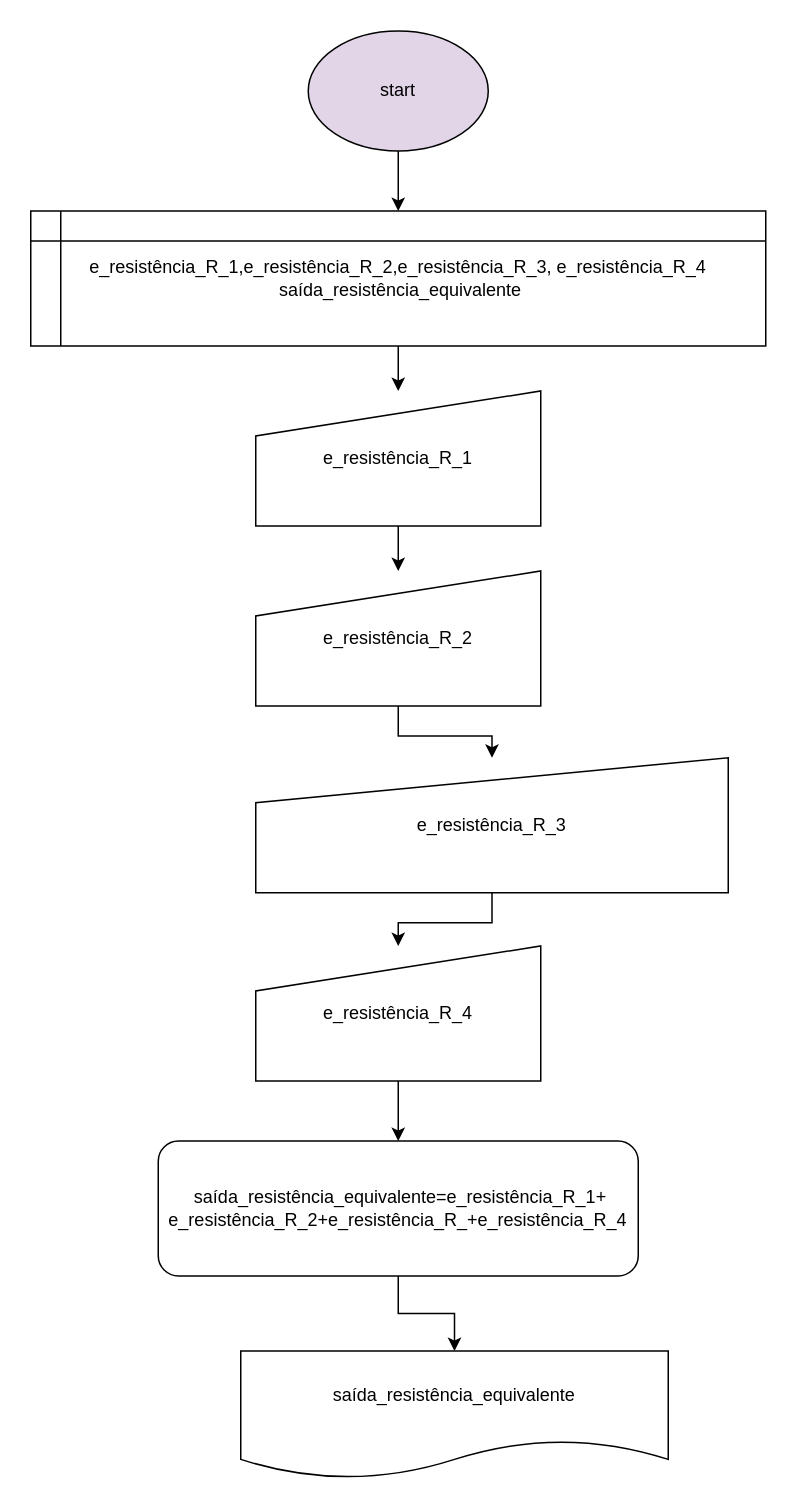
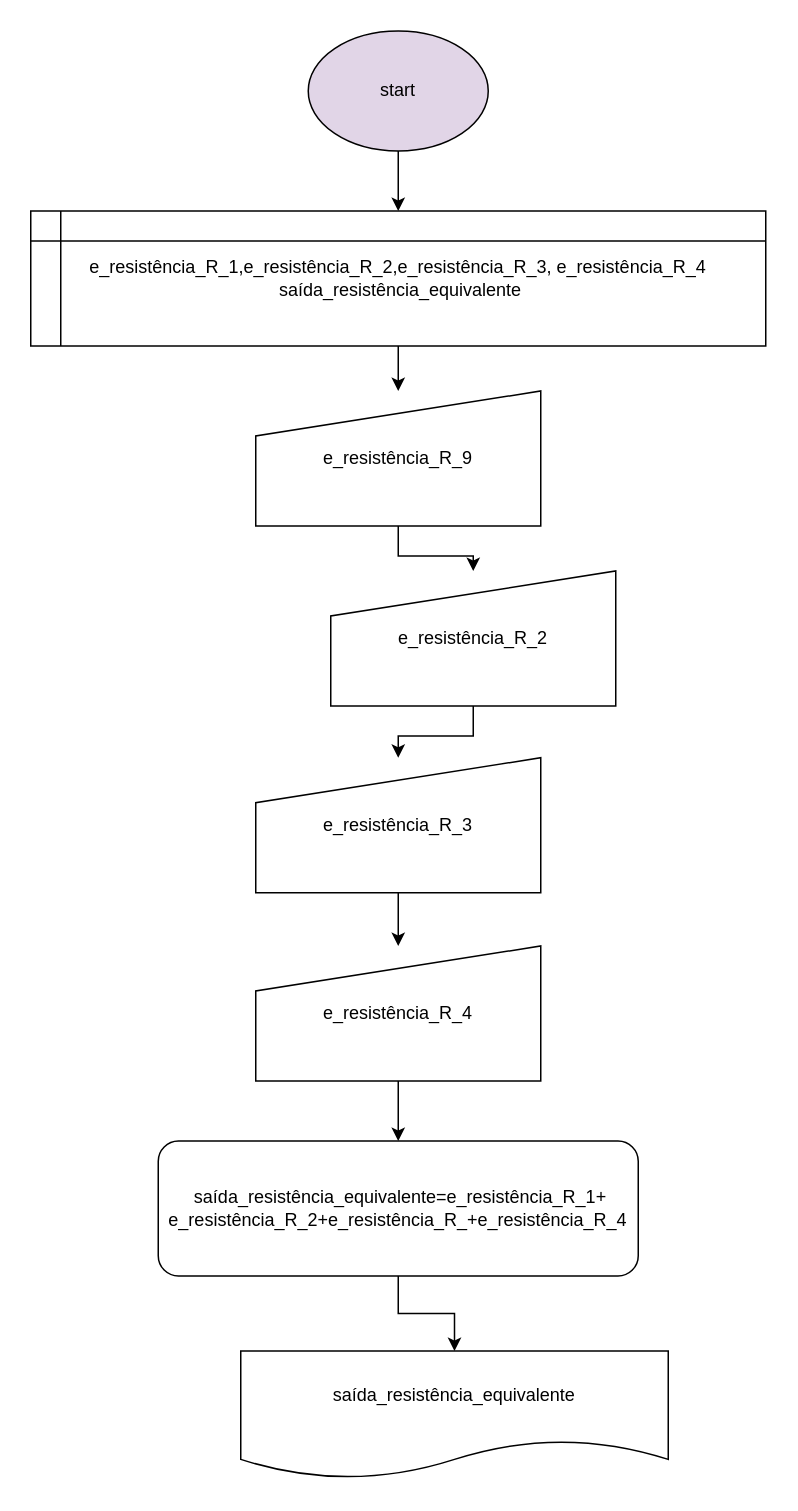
- <mxCell id="7" value="e_resistência_R_1" style="shape=manualInput;whiteSpace=wrap;html=1;" vertex="1" parent="1"><mxGeometry x="170" y="260" width="190" height="90" as="geometry" /></mxCell>
+ <mxCell id="7" value="e_resistência_R_9" style="shape=manualInput;whiteSpace=wrap;html=1;" vertex="1" parent="1"><mxGeometry x="170" y="260" width="190" height="90" as="geometry" /></mxCell>
- <mxCell id="9" value="e_resistência_R_2" style="shape=manualInput;whiteSpace=wrap;html=1;" vertex="1" parent="1"><mxGeometry x="170" y="380" width="190" height="90" as="geometry" /></mxCell>
+ <mxCell id="9" value="e_resistência_R_2" style="shape=manualInput;whiteSpace=wrap;html=1;" vertex="1" parent="1"><mxGeometry x="220" y="380" width="190" height="90" as="geometry" /></mxCell>
- <mxCell id="11" value="e_resistência_R_3" style="shape=manualInput;whiteSpace=wrap;html=1;" vertex="1" parent="1"><mxGeometry x="170" y="504.5" width="315" height="90" as="geometry" /></mxCell>
+ <mxCell id="11" value="e_resistência_R_3" style="shape=manualInput;whiteSpace=wrap;html=1;" vertex="1" parent="1"><mxGeometry x="170" y="504.5" width="190" height="90" as="geometry" /></mxCell>
